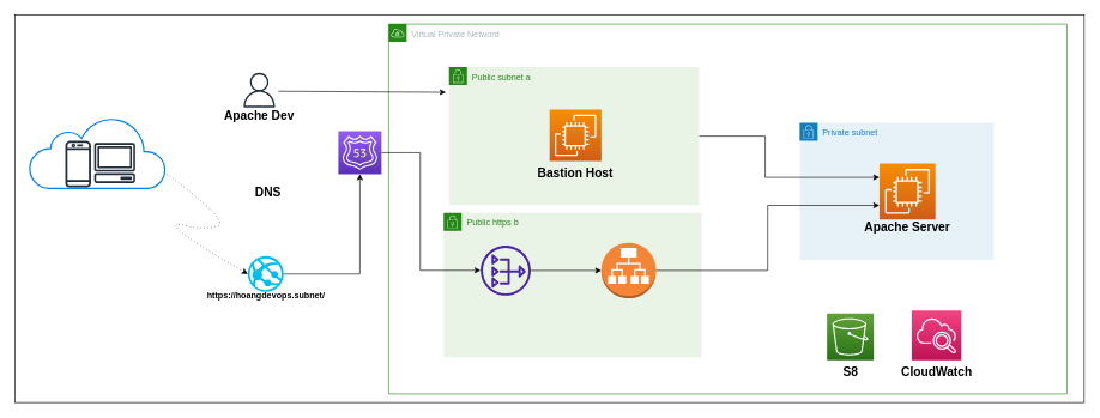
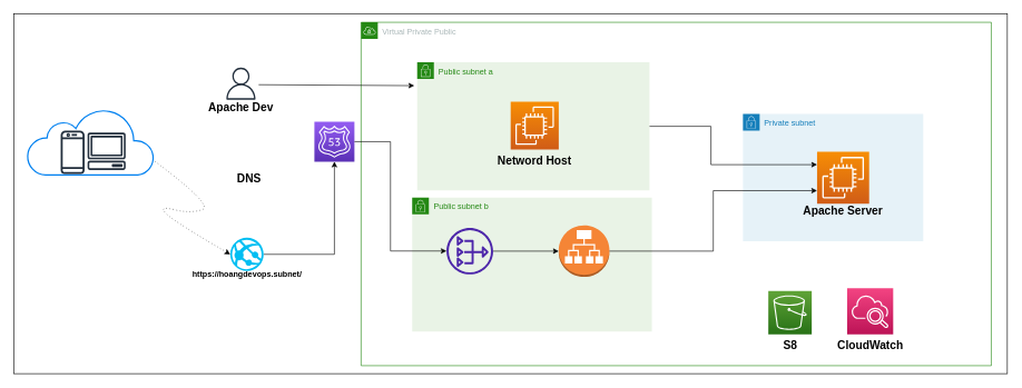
- <mxCell id="13" value="Virtual Private Netword" style="points=[[0,0],[0.25,0],[0.5,0],[0.75,0],[1,0],[1,0.25],[1,0.5],[1,0.75],[1,1],[0.75,1],[0.5,1],[0.25,1],[0,1],[0,0.75],[0,0.5],[0,0.25]];outlineConnect=0;gradientColor=none;html=1;whiteSpace=wrap;fontSize=12;fontStyle=0;container=1;pointerEvents=0;collapsible=0;recursiveResize=0;shape=mxgraph.aws4.group;grIcon=mxgraph.aws4.group_vpc;strokeColor=#248814;fillColor=none;verticalAlign=top;align=left;spacingLeft=30;fontColor=#AAB7B8;dashed=0;" vertex="1" parent="1"><mxGeometry x="540" y="33" width="944" height="515" as="geometry" /></mxCell>
+ <mxCell id="13" value="Virtual Private Public" style="points=[[0,0],[0.25,0],[0.5,0],[0.75,0],[1,0],[1,0.25],[1,0.5],[1,0.75],[1,1],[0.75,1],[0.5,1],[0.25,1],[0,1],[0,0.75],[0,0.5],[0,0.25]];outlineConnect=0;gradientColor=none;html=1;whiteSpace=wrap;fontSize=12;fontStyle=0;container=1;pointerEvents=0;collapsible=0;recursiveResize=0;shape=mxgraph.aws4.group;grIcon=mxgraph.aws4.group_vpc;strokeColor=#248814;fillColor=none;verticalAlign=top;align=left;spacingLeft=30;fontColor=#AAB7B8;dashed=0;" vertex="1" parent="1"><mxGeometry x="540" y="33" width="944" height="515" as="geometry" /></mxCell>
- <mxCell id="26" value="&lt;b&gt;&lt;font style=&quot;font-size: 17px;&quot;&gt;Bastion Host&lt;/font&gt;&lt;br&gt;&lt;/b&gt;" style="text;strokeColor=none;align=center;fillColor=none;html=1;verticalAlign=middle;whiteSpace=wrap;rounded=0;" vertex="1" parent="1"><mxGeometry x="734" y="220.5" width="132" height="41.5" as="geometry" /></mxCell>
+ <mxCell id="26" value="&lt;b&gt;&lt;font style=&quot;font-size: 17px;&quot;&gt;Netword Host&lt;/font&gt;&lt;br&gt;&lt;/b&gt;" style="text;strokeColor=none;align=center;fillColor=none;html=1;verticalAlign=middle;whiteSpace=wrap;rounded=0;" vertex="1" parent="1"><mxGeometry x="734" y="220.5" width="132" height="41.5" as="geometry" /></mxCell>
- <mxCell id="17" value="Public https b" style="points=[[0,0],[0.25,0],[0.5,0],[0.75,0],[1,0],[1,0.25],[1,0.5],[1,0.75],[1,1],[0.75,1],[0.5,1],[0.25,1],[0,1],[0,0.75],[0,0.5],[0,0.25]];outlineConnect=0;gradientColor=none;html=1;whiteSpace=wrap;fontSize=12;fontStyle=0;container=1;pointerEvents=0;collapsible=0;recursiveResize=0;shape=mxgraph.aws4.group;grIcon=mxgraph.aws4.group_security_group;grStroke=0;strokeColor=#248814;fillColor=#E9F3E6;verticalAlign=top;align=left;spacingLeft=30;fontColor=#248814;dashed=0;" vertex="1" parent="13"><mxGeometry x="76.5" y="263" width="359" height="201" as="geometry" /></mxCell>
+ <mxCell id="17" value="Public subnet b" style="points=[[0,0],[0.25,0],[0.5,0],[0.75,0],[1,0],[1,0.25],[1,0.5],[1,0.75],[1,1],[0.75,1],[0.5,1],[0.25,1],[0,1],[0,0.75],[0,0.5],[0,0.25]];outlineConnect=0;gradientColor=none;html=1;whiteSpace=wrap;fontSize=12;fontStyle=0;container=1;pointerEvents=0;collapsible=0;recursiveResize=0;shape=mxgraph.aws4.group;grIcon=mxgraph.aws4.group_security_group;grStroke=0;strokeColor=#248814;fillColor=#E9F3E6;verticalAlign=top;align=left;spacingLeft=30;fontColor=#248814;dashed=0;" vertex="1" parent="13"><mxGeometry x="76.5" y="263" width="359" height="201" as="geometry" /></mxCell>
